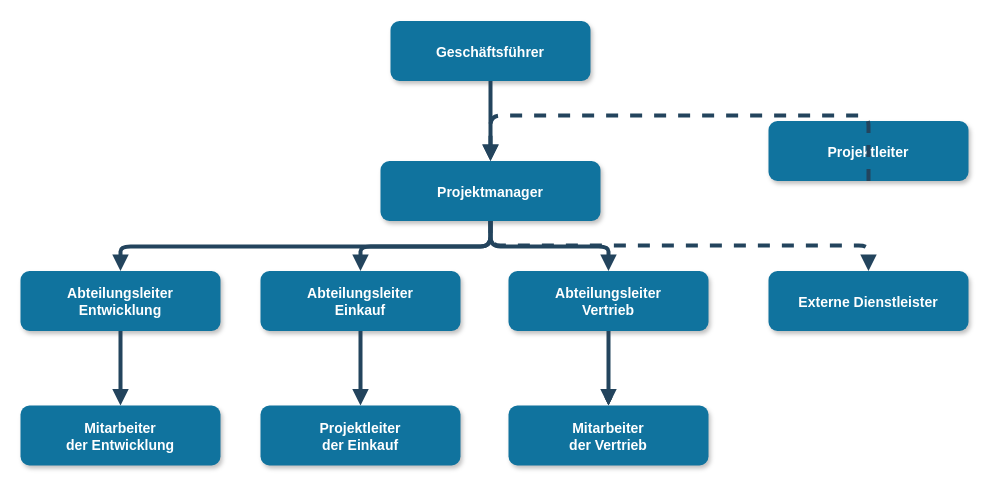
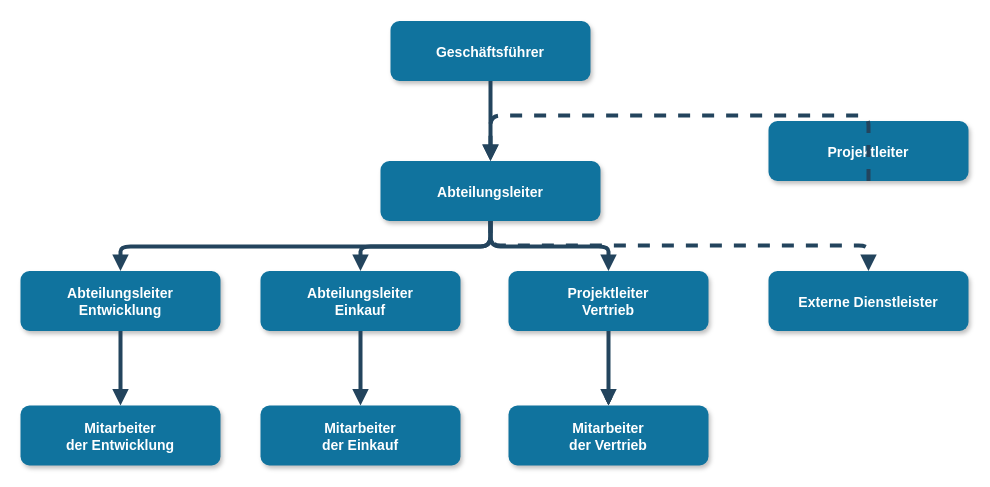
- <mxCell id="3" value="Projektmanager" style="rounded=1;fillColor=#10739E;strokeColor=none;shadow=1;gradientColor=none;fontStyle=1;fontColor=#FFFFFF;fontSize=14;" vertex="1" parent="1"><mxGeometry x="380" y="160.5" width="220" height="60" as="geometry" /></mxCell>
+ <mxCell id="3" value="Abteilungsleiter" style="rounded=1;fillColor=#10739E;strokeColor=none;shadow=1;gradientColor=none;fontStyle=1;fontColor=#FFFFFF;fontSize=14;" vertex="1" parent="1"><mxGeometry x="380" y="160.5" width="220" height="60" as="geometry" /></mxCell>
- <mxCell id="7" value="Abteilungsleiter&#10;Vertrieb" style="rounded=1;fillColor=#10739E;strokeColor=none;shadow=1;gradientColor=none;fontStyle=1;fontColor=#FFFFFF;fontSize=14;" vertex="1" parent="1"><mxGeometry x="508" y="270.5" width="200" height="60" as="geometry" /></mxCell>
+ <mxCell id="7" value="Projektleiter&#10;Vertrieb" style="rounded=1;fillColor=#10739E;strokeColor=none;shadow=1;gradientColor=none;fontStyle=1;fontColor=#FFFFFF;fontSize=14;" vertex="1" parent="1"><mxGeometry x="508" y="270.5" width="200" height="60" as="geometry" /></mxCell>
- <mxCell id="14" value="Projektleiter&#10;der Einkauf" style="rounded=1;fillColor=#10739E;strokeColor=none;shadow=1;gradientColor=none;fontStyle=1;fontColor=#FFFFFF;fontSize=14;" vertex="1" parent="1"><mxGeometry x="260" y="405" width="200" height="60" as="geometry" /></mxCell>
+ <mxCell id="14" value="Mitarbeiter&#10;der Einkauf" style="rounded=1;fillColor=#10739E;strokeColor=none;shadow=1;gradientColor=none;fontStyle=1;fontColor=#FFFFFF;fontSize=14;" vertex="1" parent="1"><mxGeometry x="260" y="405" width="200" height="60" as="geometry" /></mxCell>
